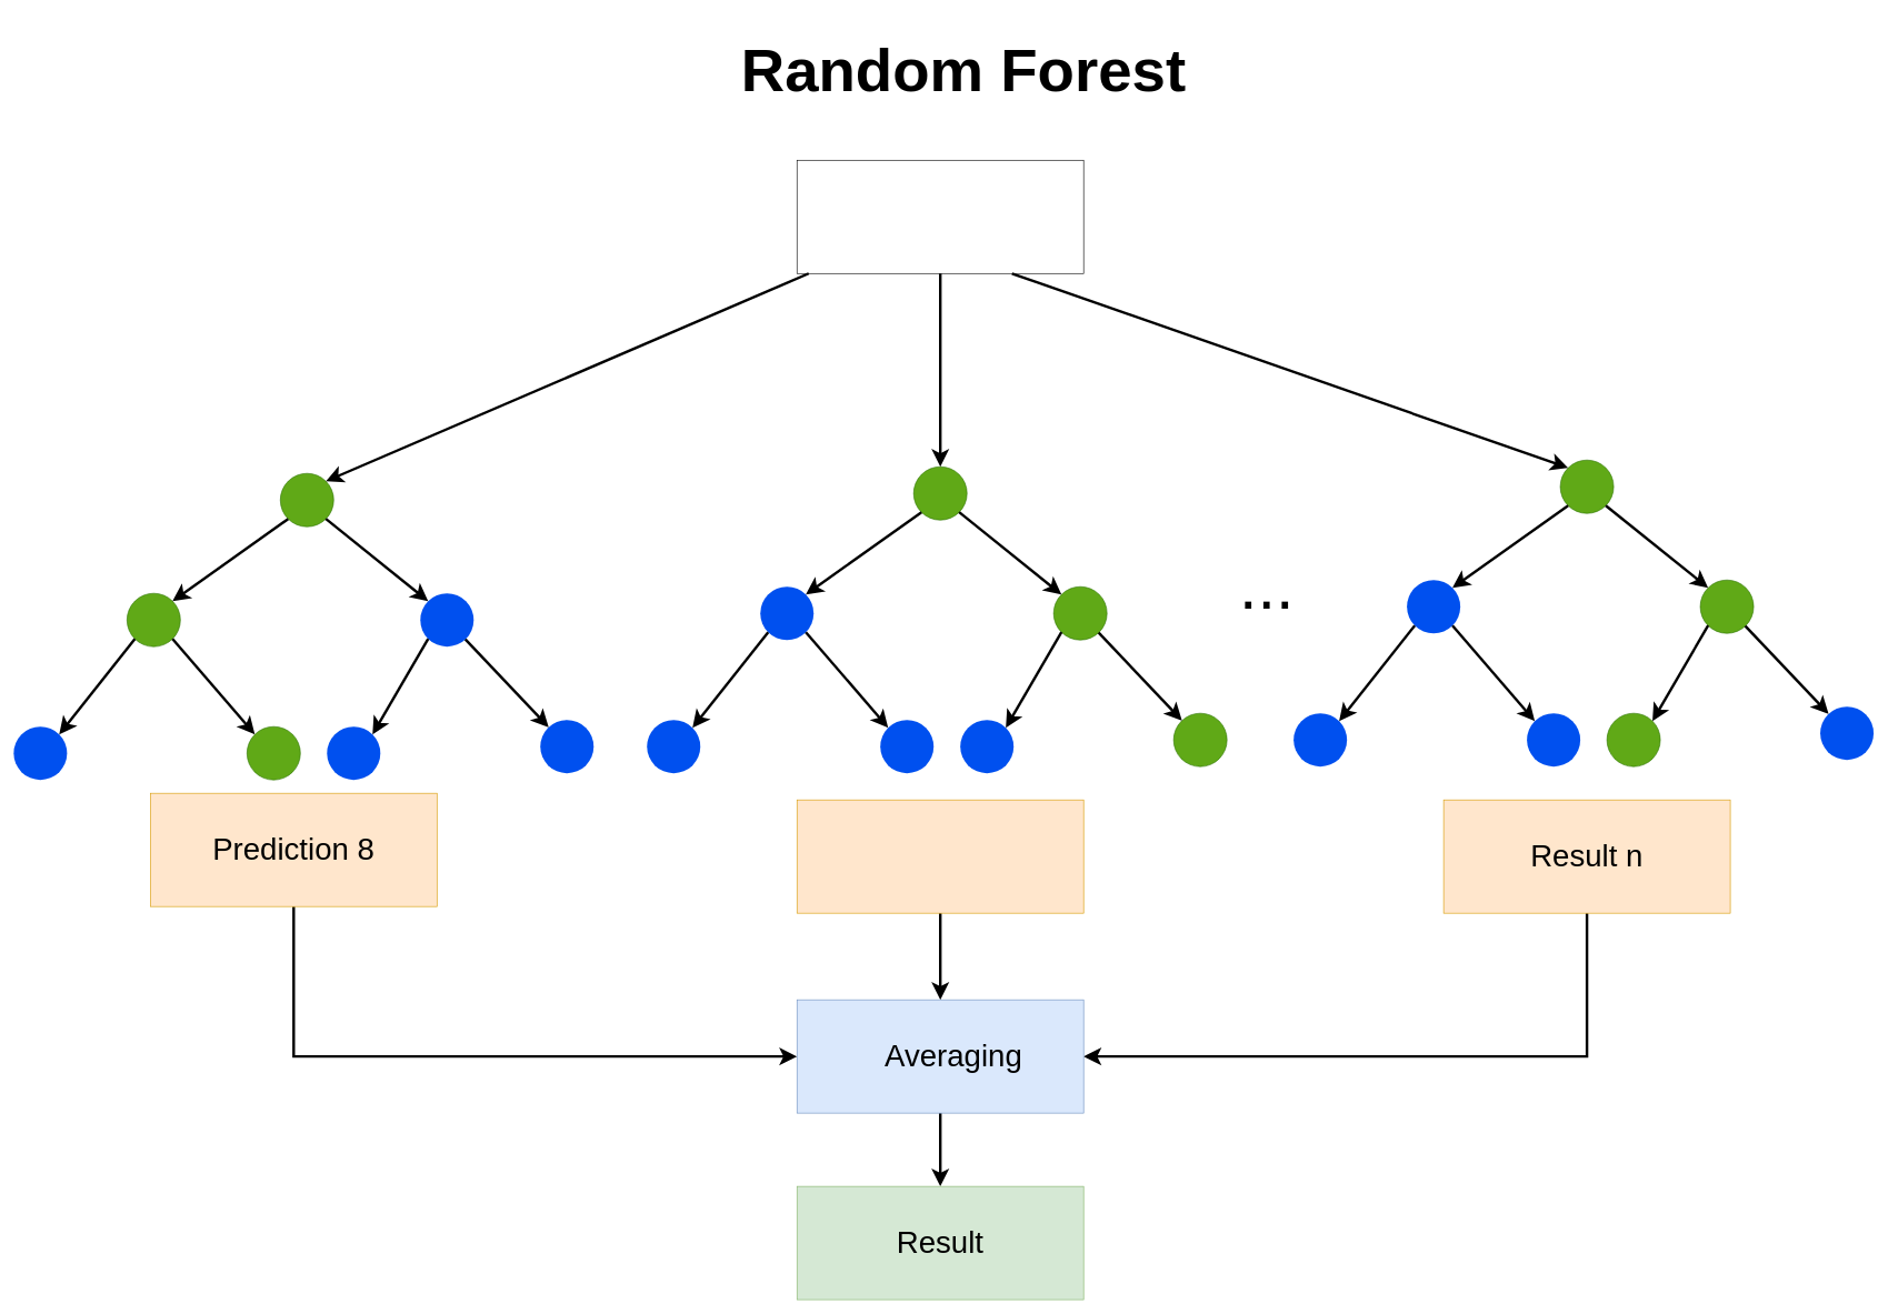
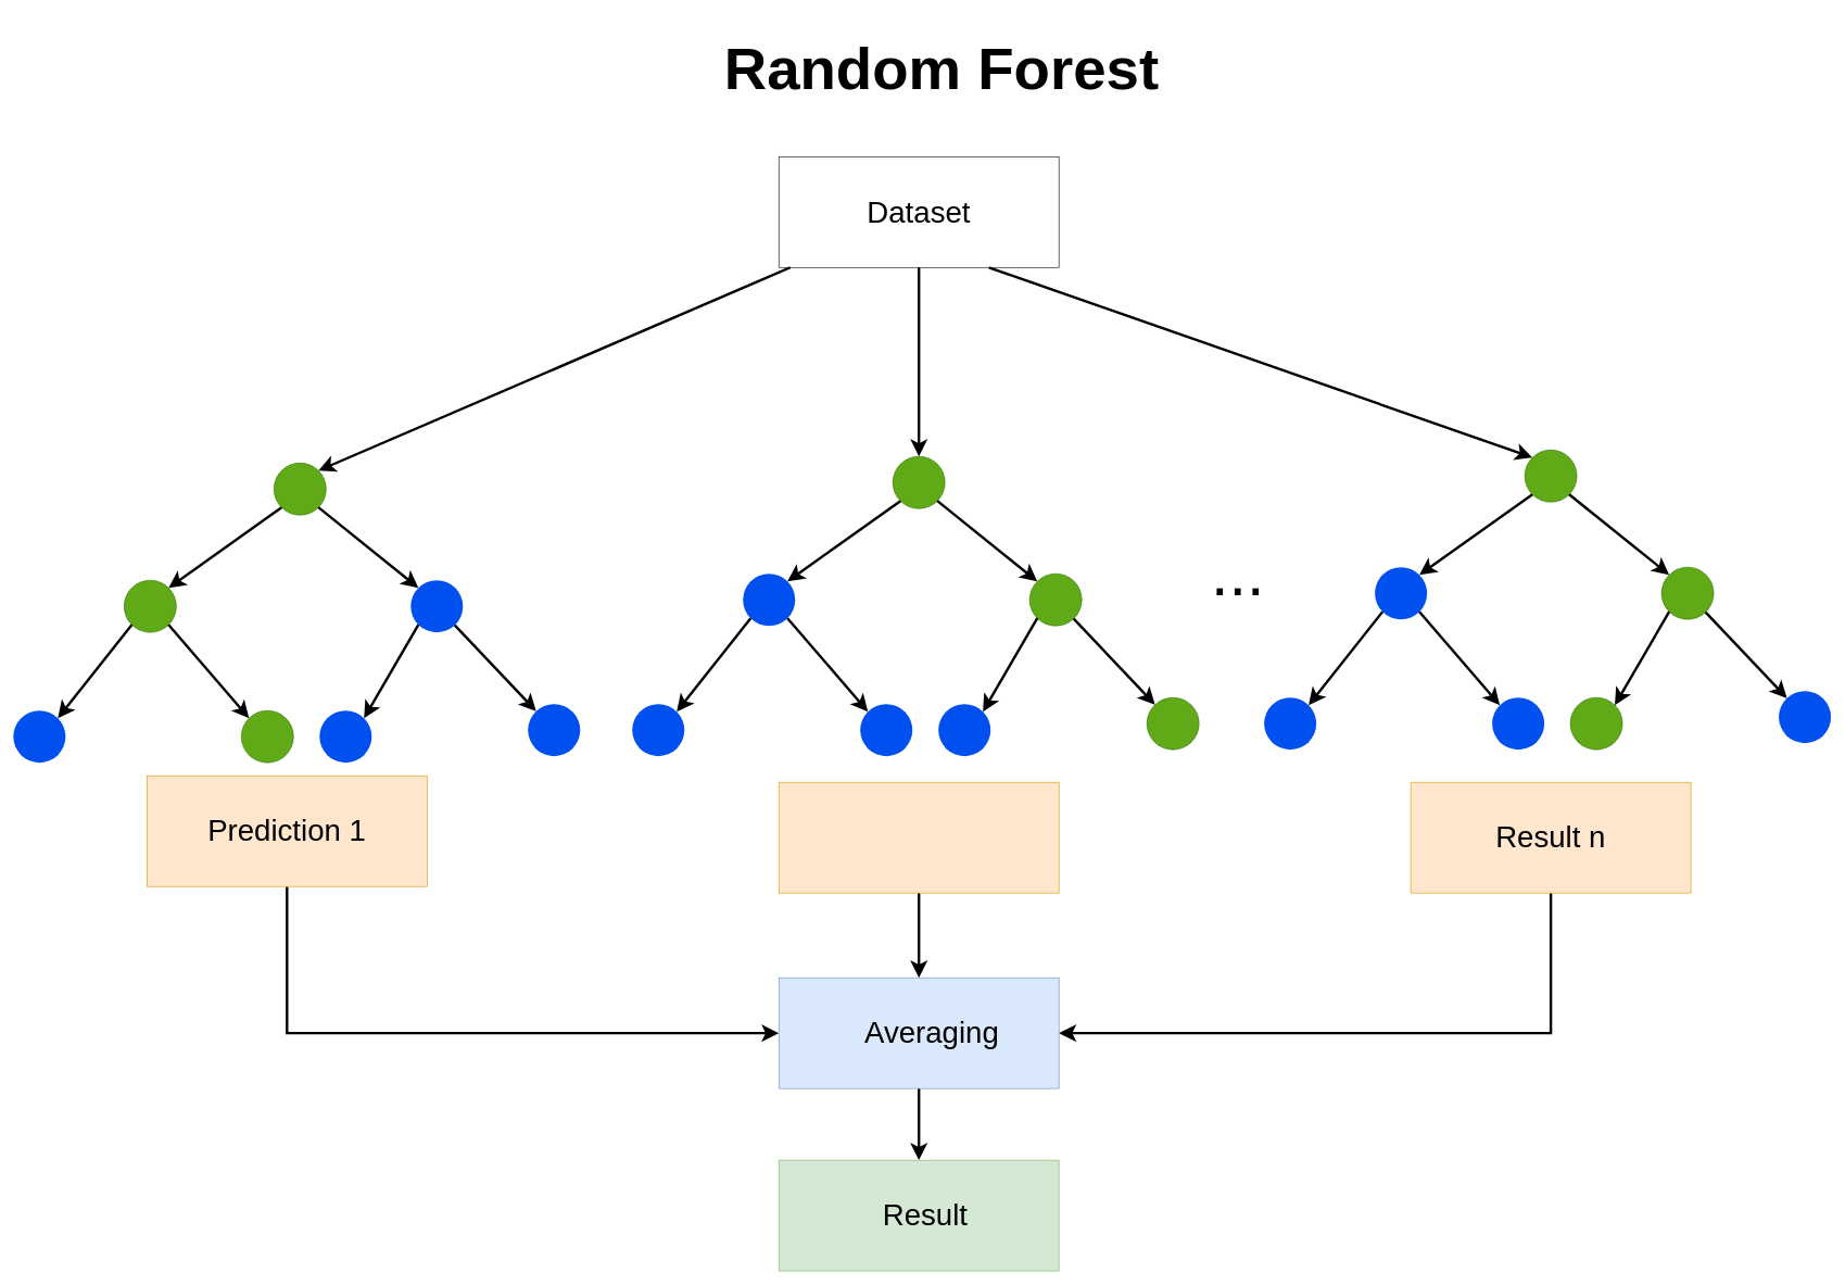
+ <mxCell id="46" value="Dataset" style="text;html=1;align=center;verticalAlign=middle;whiteSpace=wrap;rounded=0;fontSize=46;" vertex="1" parent="1"><mxGeometry x="1270" y="270" width="280" height="110" as="geometry" /></mxCell>
- <mxCell id="49" value="Prediction 8" style="text;html=1;align=center;verticalAlign=middle;whiteSpace=wrap;rounded=0;fontSize=46;" vertex="1" parent="1"><mxGeometry x="300" y="1220" width="280" height="110" as="geometry" /></mxCell>
+ <mxCell id="49" value="Prediction 1" style="text;html=1;align=center;verticalAlign=middle;whiteSpace=wrap;rounded=0;fontSize=46;" vertex="1" parent="1"><mxGeometry x="300" y="1220" width="280" height="110" as="geometry" /></mxCell>
- <mxCell id="59" value="Result" style="text;html=1;align=center;verticalAlign=middle;whiteSpace=wrap;rounded=0;fontSize=46;" vertex="1" parent="1"><mxGeometry x="1270" y="1810" width="280" height="110" as="geometry" /></mxCell>
+ <mxCell id="59" value="Result" style="text;html=1;align=center;verticalAlign=middle;whiteSpace=wrap;rounded=0;fontSize=46;" vertex="1" parent="1"><mxGeometry x="1280" y="1810" width="280" height="110" as="geometry" /></mxCell>
